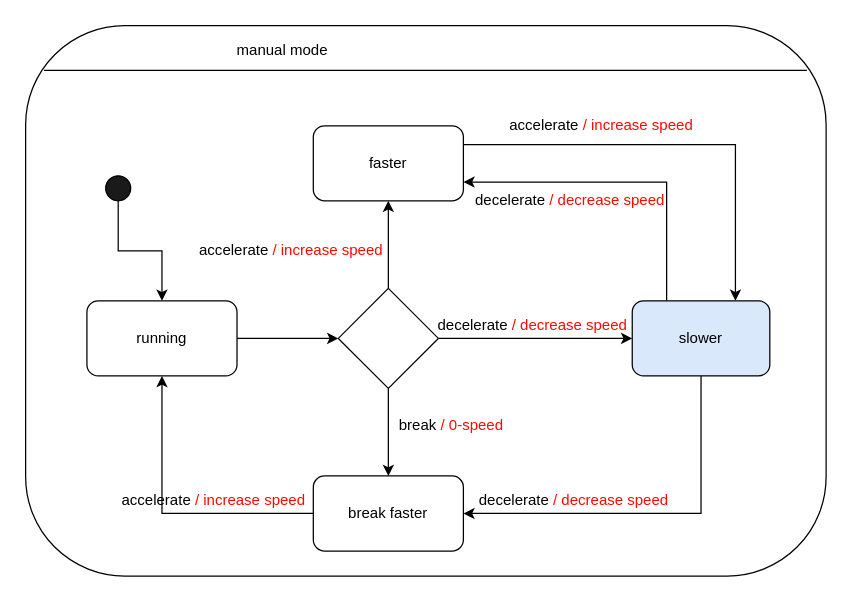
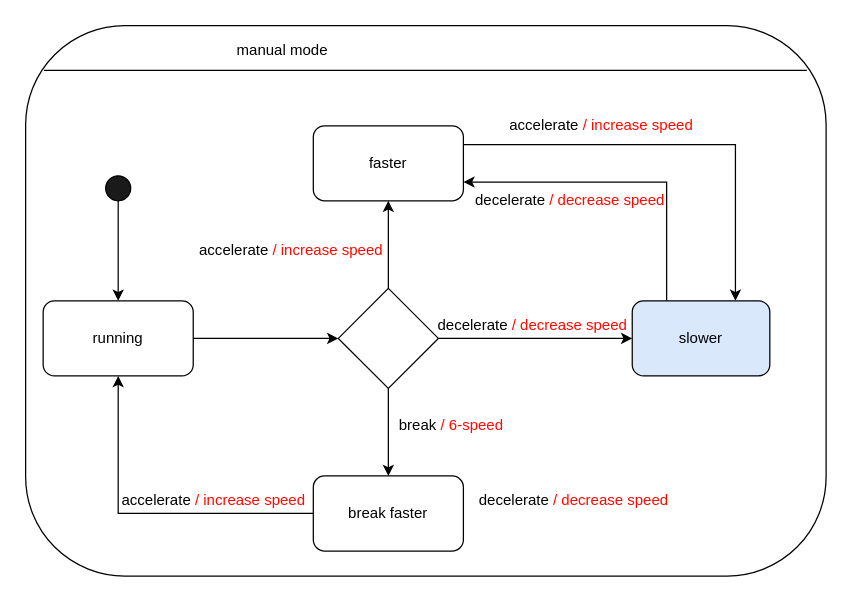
- <mxCell id="6" value="running" style="rounded=1;whiteSpace=wrap;html=1;direction=east;" parent="1" vertex="1"><mxGeometry x="69" y="240" width="120" height="60" as="geometry" /></mxCell>
+ <mxCell id="6" value="running" style="rounded=1;whiteSpace=wrap;html=1;direction=east;" parent="1" vertex="1"><mxGeometry x="34" y="240" width="120" height="60" as="geometry" /></mxCell>
- <mxCell id="23" value="break&amp;nbsp;&lt;font color=&quot;#ff0800&quot;&gt;/ 0-speed&lt;/font&gt;" style="text;html=1;align=center;verticalAlign=middle;resizable=0;points=[];autosize=1;" parent="1" vertex="1"><mxGeometry x="310" y="330" width="100" height="20" as="geometry" /></mxCell>
+ <mxCell id="23" value="break&amp;nbsp;&lt;font color=&quot;#ff0800&quot;&gt;/ 6-speed&lt;/font&gt;" style="text;html=1;align=center;verticalAlign=middle;resizable=0;points=[];autosize=1;" parent="1" vertex="1"><mxGeometry x="310" y="330" width="100" height="20" as="geometry" /></mxCell>
- <mxCell id="10" style="edgeStyle=orthogonalEdgeStyle;rounded=0;orthogonalLoop=1;jettySize=auto;html=1;exitX=0.5;exitY=1;exitDx=0;exitDy=0;entryX=1;entryY=0.5;entryDx=0;entryDy=0;" edge="1" parent="1" source="11" target="8"><mxGeometry relative="1" as="geometry"><Array as="points"><mxPoint x="560" y="410" /></Array></mxGeometry></mxCell>
